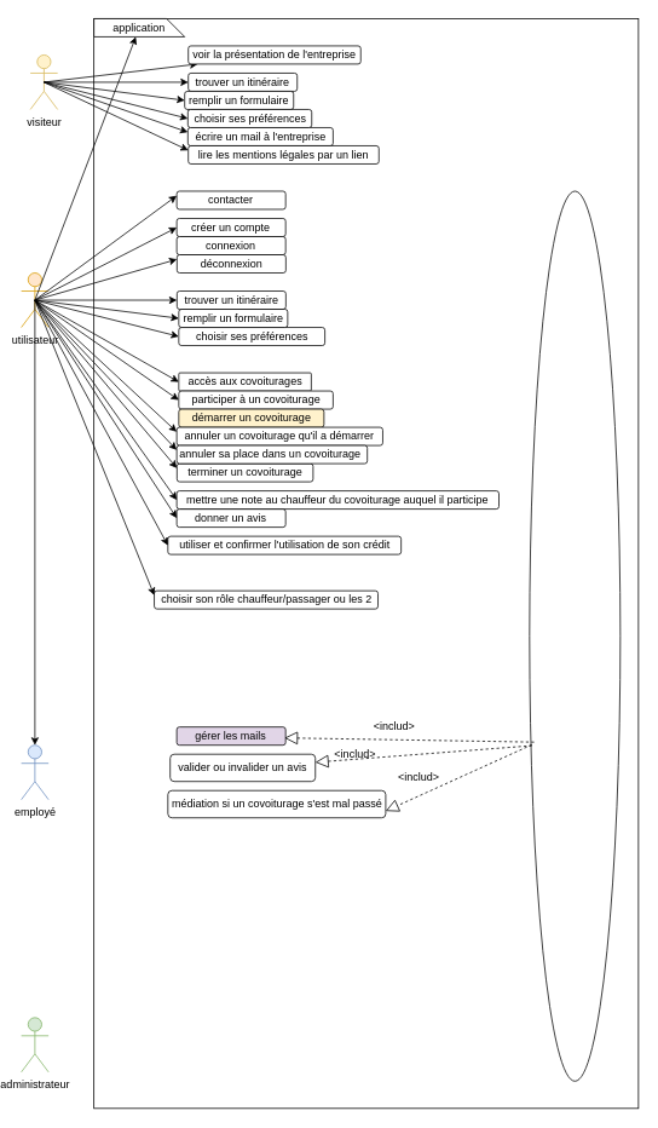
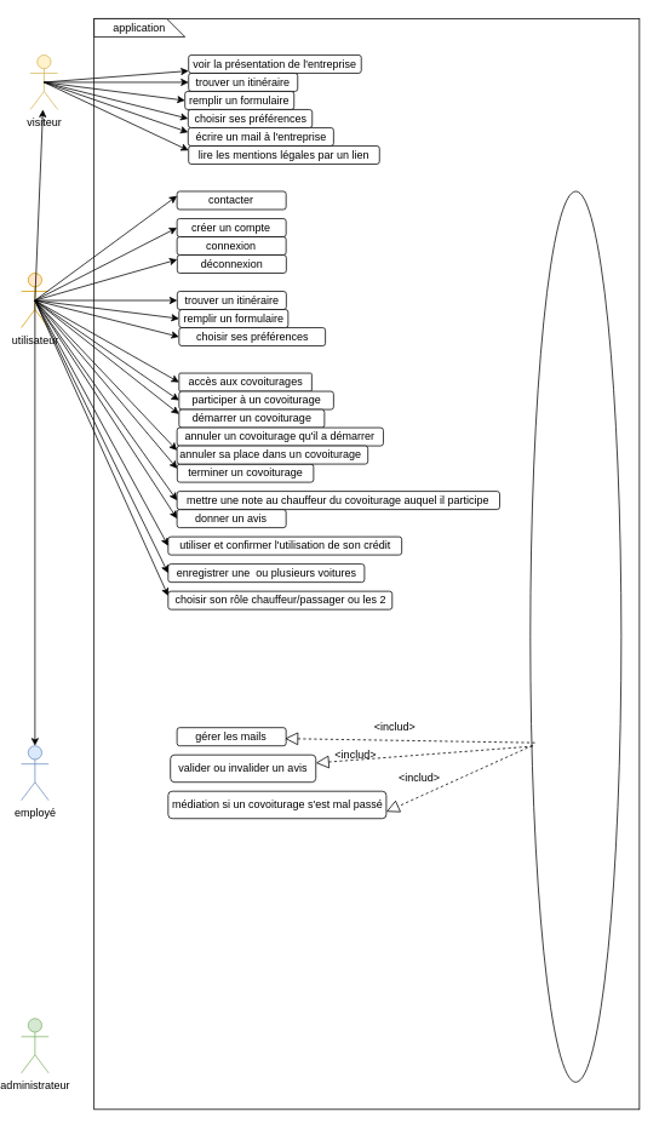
- <mxCell id="5" value="voir la présentation de l'entreprise" style="rounded=1;whiteSpace=wrap;html=1;" parent="1" vertex="1"><mxGeometry x="204" y="50" width="190" height="20" as="geometry" /></mxCell>
+ <mxCell id="5" value="voir la présentation de l'entreprise" style="rounded=1;whiteSpace=wrap;html=1;" parent="1" vertex="1"><mxGeometry x="204" y="60" width="190" height="20" as="geometry" /></mxCell>
- <mxCell id="50" value="" style="endArrow=classic;html=1;rounded=0;exitX=0.5;exitY=0.5;exitDx=0;exitDy=0;exitPerimeter=0;" parent="1" source="13" target="12" edge="1"><mxGeometry width="50" height="50" relative="1" as="geometry"><mxPoint x="110" y="520" as="sourcePoint" /><mxPoint x="160" y="470" as="targetPoint" /></mxGeometry></mxCell>
+ <mxCell id="50" value="" style="endArrow=classic;html=1;rounded=0;exitX=0.5;exitY=0.5;exitDx=0;exitDy=0;exitPerimeter=0;entryX=0;entryY=0.25;entryDx=0;entryDy=0;" parent="1" source="13" target="26" edge="1"><mxGeometry width="50" height="50" relative="1" as="geometry"><mxPoint x="110" y="520" as="sourcePoint" /><mxPoint x="160" y="470" as="targetPoint" /></mxGeometry></mxCell>
- <mxCell id="51" value="" style="endArrow=classic;html=1;rounded=0;exitX=0.5;exitY=0.5;exitDx=0;exitDy=0;exitPerimeter=0;entryX=0;entryY=0.25;entryDx=0;entryDy=0;" parent="1" source="13" target="27" edge="1"><mxGeometry width="50" height="50" relative="1" as="geometry"><mxPoint x="120" y="540" as="sourcePoint" /><mxPoint x="170" y="490" as="targetPoint" /></mxGeometry></mxCell>
+ <mxCell id="51" value="" style="endArrow=classic;html=1;rounded=0;exitX=0.5;exitY=0.5;exitDx=0;exitDy=0;exitPerimeter=0;" parent="1" source="13" target="3" edge="1"><mxGeometry width="50" height="50" relative="1" as="geometry"><mxPoint x="120" y="540" as="sourcePoint" /><mxPoint x="170" y="490" as="targetPoint" /></mxGeometry></mxCell>
- <mxCell id="26" value="démarrer un covoiturage" style="rounded=1;whiteSpace=wrap;html=1;fillColor=#fff2cc;" parent="1" vertex="1"><mxGeometry x="193.5" y="450" width="160" height="20" as="geometry" /></mxCell>
+ <mxCell id="26" value="démarrer un covoiturage" style="rounded=1;whiteSpace=wrap;html=1;" parent="1" vertex="1"><mxGeometry x="193.5" y="450" width="160" height="20" as="geometry" /></mxCell>
+ <mxCell id="55" value="" style="endArrow=classic;html=1;rounded=0;exitX=0.5;exitY=0.5;exitDx=0;exitDy=0;exitPerimeter=0;entryX=0;entryY=0.5;entryDx=0;entryDy=0;" parent="1" source="13" target="30" edge="1"><mxGeometry width="50" height="50" relative="1" as="geometry"><mxPoint x="120" y="620" as="sourcePoint" /><mxPoint x="170" y="570" as="targetPoint" /></mxGeometry></mxCell>
+ <mxCell id="30" value="enregistrer une&amp;nbsp; ou plusieurs voitures" style="rounded=1;whiteSpace=wrap;html=1;" parent="1" vertex="1"><mxGeometry x="181.5" y="620" width="216" height="20" as="geometry" /></mxCell>
- <mxCell id="37" value="choisir son rôle chauffeur/passager ou les 2" style="rounded=1;whiteSpace=wrap;html=1;" parent="1" vertex="1"><mxGeometry x="166.5" y="650" width="246.5" height="20" as="geometry" /></mxCell>
+ <mxCell id="37" value="choisir son rôle chauffeur/passager ou les 2" style="rounded=1;whiteSpace=wrap;html=1;" parent="1" vertex="1"><mxGeometry x="181.5" y="650" width="246.5" height="20" as="geometry" /></mxCell>
- <mxCell id="33" value="gérer les mails" style="rounded=1;whiteSpace=wrap;html=1;fillColor=#e1d5e7;" parent="1" vertex="1"><mxGeometry x="191.25" y="800" width="120" height="20" as="geometry" /></mxCell>
+ <mxCell id="33" value="gérer les mails" style="rounded=1;whiteSpace=wrap;html=1;" parent="1" vertex="1"><mxGeometry x="191.25" y="800" width="120" height="20" as="geometry" /></mxCell>
